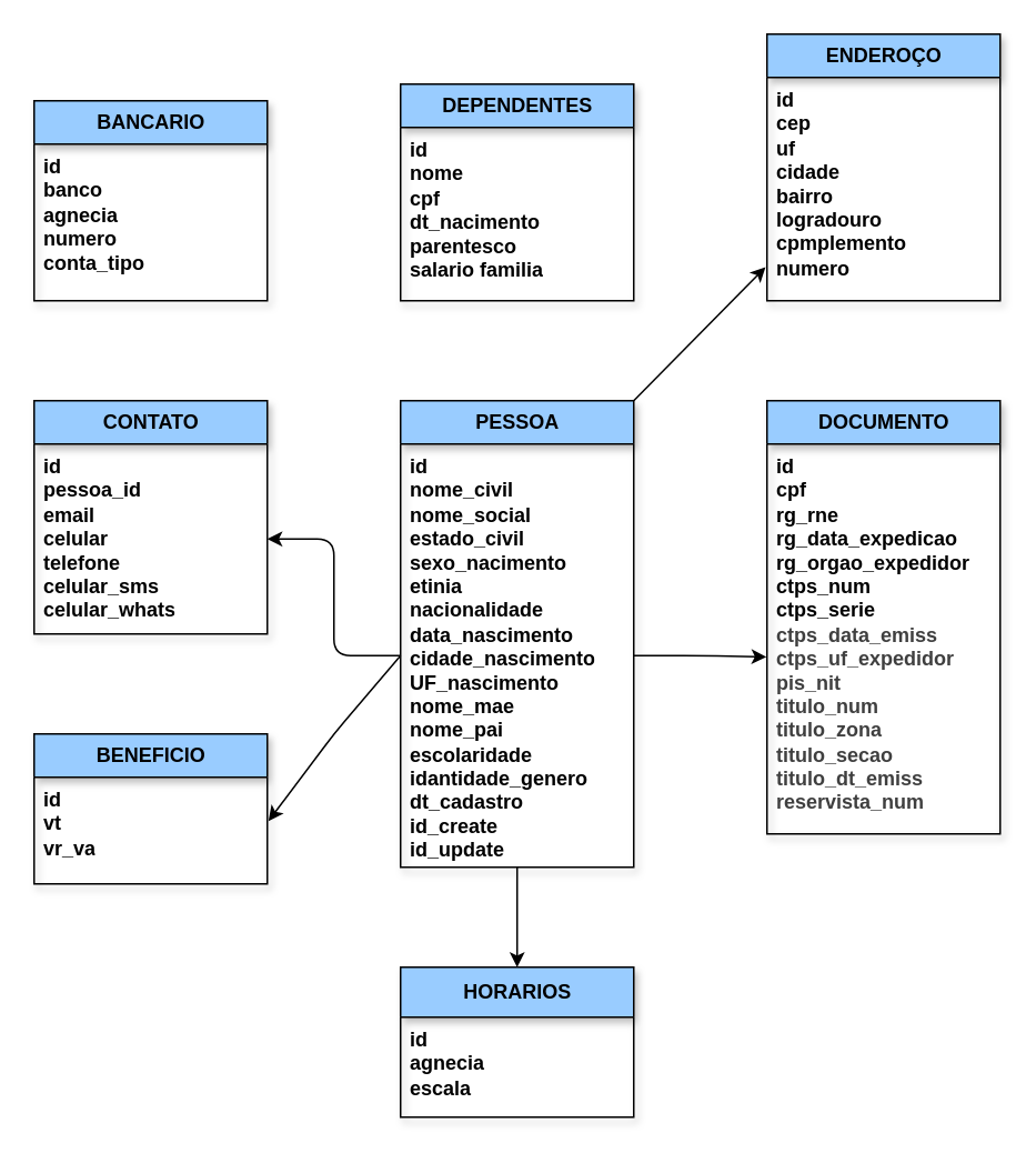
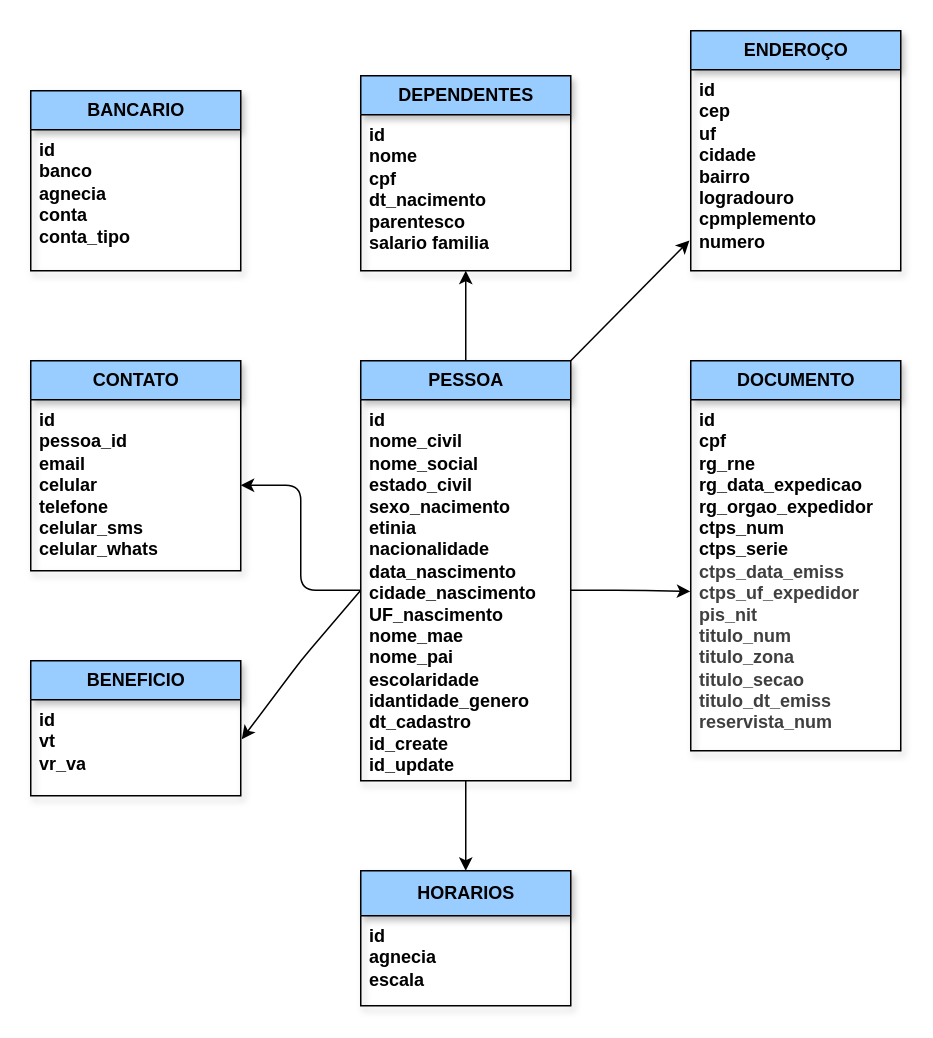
- <mxCell id="14" value="&lt;b&gt;id&lt;/b&gt;&lt;div&gt;&lt;b&gt;banco&lt;/b&gt;&lt;/div&gt;&lt;div&gt;&lt;b&gt;agnecia&lt;/b&gt;&lt;/div&gt;&lt;div&gt;&lt;b&gt;numero&lt;/b&gt;&lt;/div&gt;&lt;div&gt;&lt;b&gt;conta_tipo&lt;/b&gt;&lt;/div&gt;" style="text;strokeColor=none;fillColor=none;align=left;verticalAlign=top;spacingLeft=4;spacingRight=4;overflow=hidden;rotatable=0;points=[[0,0.5],[1,0.5]];portConstraint=eastwest;whiteSpace=wrap;html=1;shadow=1;" vertex="1" parent="13"><mxGeometry y="26" width="140" height="94" as="geometry" /></mxCell>
+ <mxCell id="14" value="&lt;b&gt;id&lt;/b&gt;&lt;div&gt;&lt;b&gt;banco&lt;/b&gt;&lt;/div&gt;&lt;div&gt;&lt;b&gt;agnecia&lt;/b&gt;&lt;/div&gt;&lt;div&gt;&lt;b&gt;conta&lt;/b&gt;&lt;/div&gt;&lt;div&gt;&lt;b&gt;conta_tipo&lt;/b&gt;&lt;/div&gt;" style="text;strokeColor=none;fillColor=none;align=left;verticalAlign=top;spacingLeft=4;spacingRight=4;overflow=hidden;rotatable=0;points=[[0,0.5],[1,0.5]];portConstraint=eastwest;whiteSpace=wrap;html=1;shadow=1;" vertex="1" parent="13"><mxGeometry y="26" width="140" height="94" as="geometry" /></mxCell>
+ <mxCell id="4" style="edgeStyle=orthogonalEdgeStyle;html=1;exitX=0.5;exitY=0;exitDx=0;exitDy=0;entryX=0.5;entryY=1;entryDx=0;entryDy=0;" edge="1" parent="1" source="5" target="17"><mxGeometry relative="1" as="geometry" /></mxCell>
